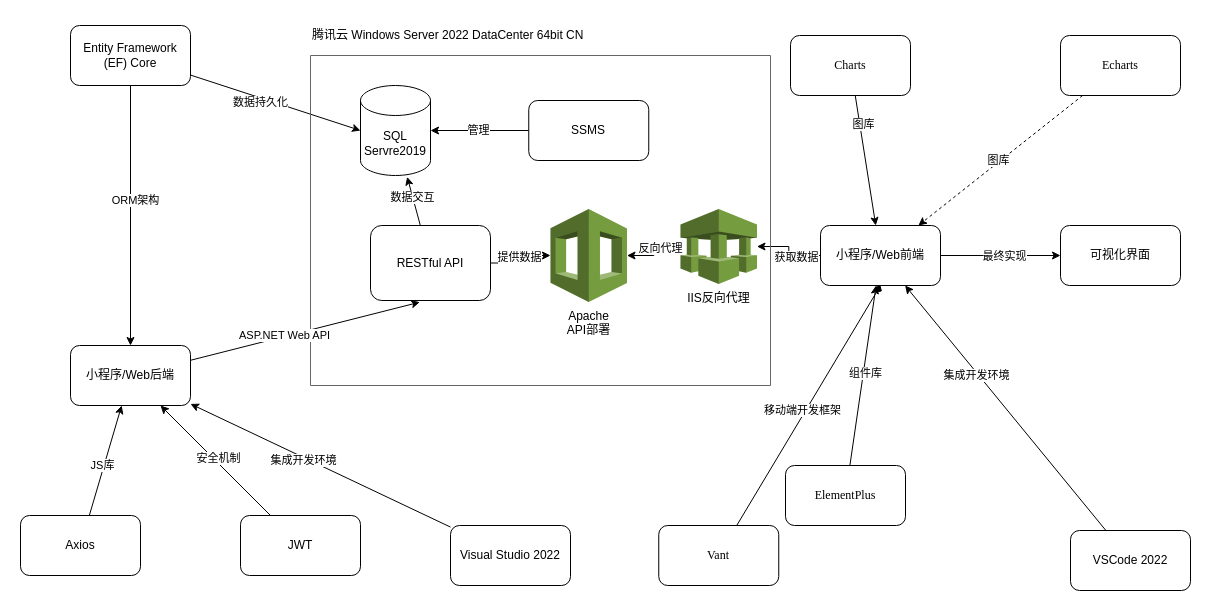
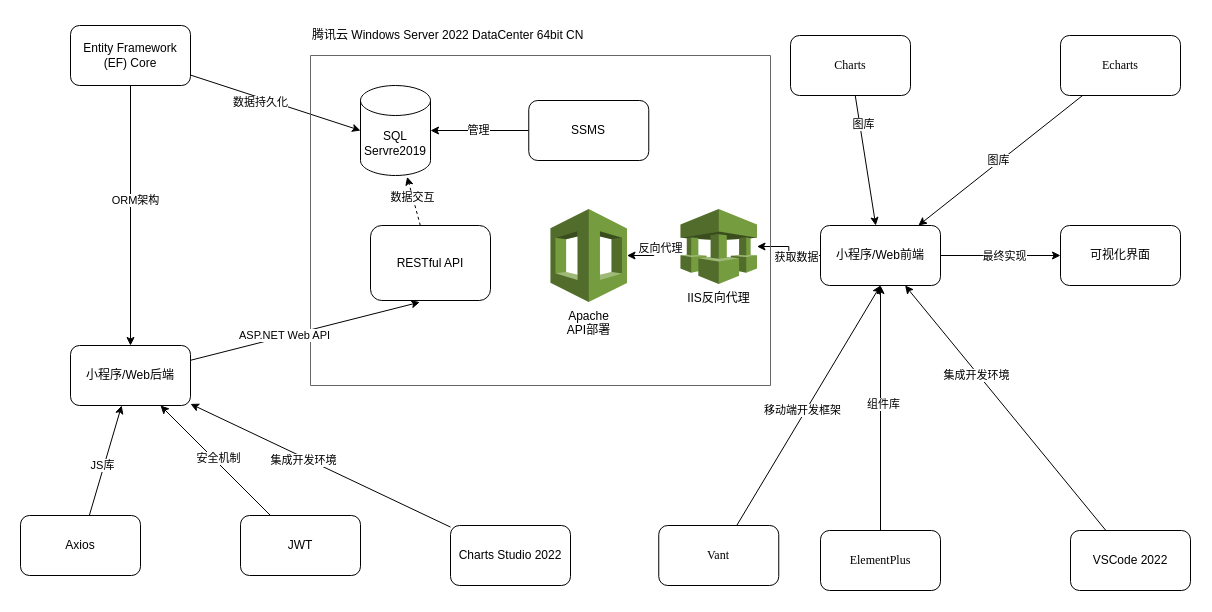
- <mxCell id="22" style="rounded=0;orthogonalLoop=1;jettySize=auto;html=1;dashed=1;" edge="1" parent="1" source="24" target="7"><mxGeometry relative="1" as="geometry" /></mxCell>
+ <mxCell id="22" style="rounded=0;orthogonalLoop=1;jettySize=auto;html=1;" edge="1" parent="1" source="24" target="7"><mxGeometry relative="1" as="geometry" /></mxCell>
- <mxCell id="45" style="rounded=0;orthogonalLoop=1;jettySize=auto;html=1;entryX=0.667;entryY=1.015;entryDx=0;entryDy=0;entryPerimeter=0;" edge="1" parent="42" source="43" target="44"><mxGeometry relative="1" as="geometry" /></mxCell>
+ <mxCell id="45" style="rounded=0;orthogonalLoop=1;jettySize=auto;html=1;entryX=0.667;entryY=1.015;entryDx=0;entryDy=0;entryPerimeter=0;dashed=1;" edge="1" parent="42" source="43" target="44"><mxGeometry relative="1" as="geometry" /></mxCell>
- <mxCell id="48" style="edgeStyle=orthogonalEdgeStyle;rounded=0;orthogonalLoop=1;jettySize=auto;html=1;" edge="1" parent="1" source="43" target="12"><mxGeometry relative="1" as="geometry" /></mxCell>
- <mxCell id="49" value="提供数据" style="edgeLabel;html=1;align=center;verticalAlign=middle;resizable=0;points=[];" vertex="1" connectable="0" parent="48"><mxGeometry x="0.067" y="2" relative="1" as="geometry"><mxPoint as="offset" /></mxGeometry></mxCell>
- <mxCell id="52" style="rounded=0;orthogonalLoop=1;jettySize=auto;html=1;entryX=0.5;entryY=1;entryDx=0;entryDy=0;endArrow=diamond;" edge="1" parent="1" source="54" target="7"><mxGeometry relative="1" as="geometry" /></mxCell>
+ <mxCell id="52" style="rounded=0;orthogonalLoop=1;jettySize=auto;html=1;entryX=0.5;entryY=1;entryDx=0;entryDy=0;" edge="1" parent="1" source="54" target="7"><mxGeometry relative="1" as="geometry" /></mxCell>
- <mxCell id="30" value="&lt;p class=&quot;MsoNormal&quot;&gt;&lt;font face=&quot;Calibri&quot;&gt;ElementPlus&lt;/font&gt;&lt;/p&gt;" style="rounded=1;whiteSpace=wrap;html=1;" vertex="1" parent="1"><mxGeometry x="785" y="465" width="120" height="60" as="geometry" /></mxCell>
+ <mxCell id="30" value="&lt;p class=&quot;MsoNormal&quot;&gt;&lt;font face=&quot;Calibri&quot;&gt;ElementPlus&lt;/font&gt;&lt;/p&gt;" style="rounded=1;whiteSpace=wrap;html=1;" vertex="1" parent="1"><mxGeometry x="820" y="530" width="120" height="60" as="geometry" /></mxCell>
- <mxCell id="18" value="Visual Studio 2022" style="rounded=1;whiteSpace=wrap;html=1;" vertex="1" parent="1"><mxGeometry x="450" y="525" width="120" height="60" as="geometry" /></mxCell>
+ <mxCell id="18" value="Charts Studio 2022" style="rounded=1;whiteSpace=wrap;html=1;" vertex="1" parent="1"><mxGeometry x="450" y="525" width="120" height="60" as="geometry" /></mxCell>
